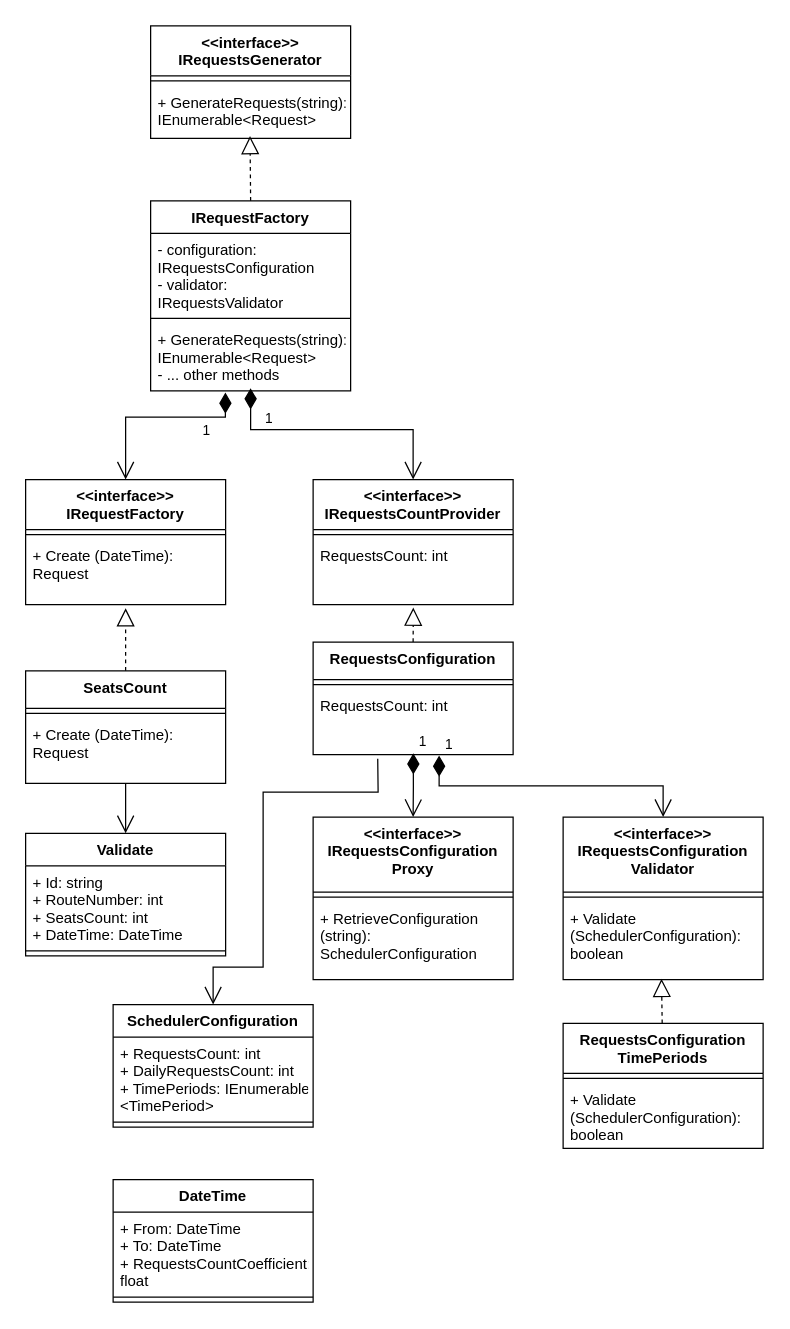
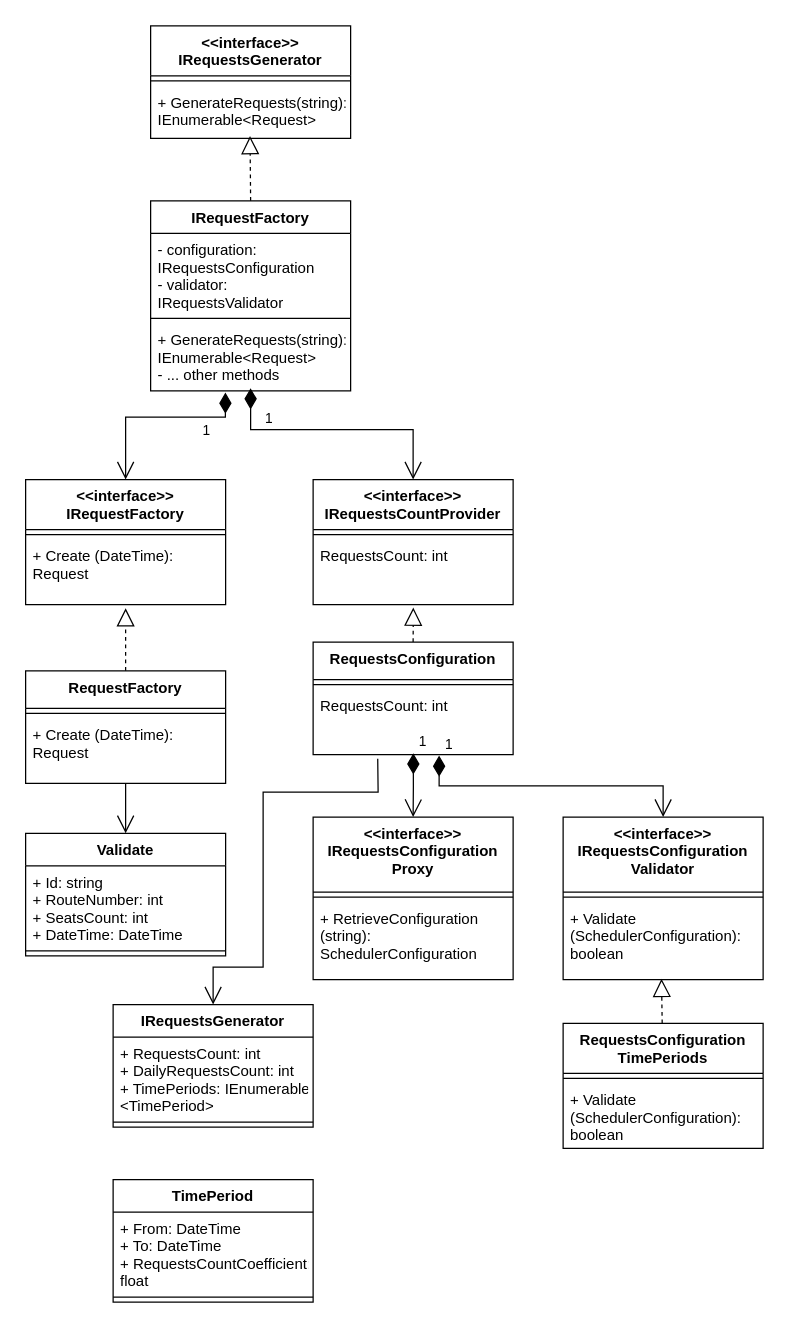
- <mxCell id="34" value="SeatsCount" style="swimlane;fontStyle=1;align=center;verticalAlign=top;childLayout=stackLayout;horizontal=1;startSize=30;horizontalStack=0;resizeParent=1;resizeParentMax=0;resizeLast=0;collapsible=1;marginBottom=0;" vertex="1" parent="1"><mxGeometry x="20" y="536" width="160" height="90" as="geometry" /></mxCell>
+ <mxCell id="34" value="RequestFactory" style="swimlane;fontStyle=1;align=center;verticalAlign=top;childLayout=stackLayout;horizontal=1;startSize=30;horizontalStack=0;resizeParent=1;resizeParentMax=0;resizeLast=0;collapsible=1;marginBottom=0;" vertex="1" parent="1"><mxGeometry x="20" y="536" width="160" height="90" as="geometry" /></mxCell>
- <mxCell id="17" value="SchedulerConfiguration" style="swimlane;fontStyle=1;align=center;verticalAlign=top;childLayout=stackLayout;horizontal=1;startSize=26;horizontalStack=0;resizeParent=1;resizeParentMax=0;resizeLast=0;collapsible=1;marginBottom=0;" parent="1" vertex="1"><mxGeometry x="90" y="803" width="160" height="98" as="geometry" /></mxCell>
+ <mxCell id="17" value="IRequestsGenerator" style="swimlane;fontStyle=1;align=center;verticalAlign=top;childLayout=stackLayout;horizontal=1;startSize=26;horizontalStack=0;resizeParent=1;resizeParentMax=0;resizeLast=0;collapsible=1;marginBottom=0;" parent="1" vertex="1"><mxGeometry x="90" y="803" width="160" height="98" as="geometry" /></mxCell>
- <mxCell id="20" value="DateTime" style="swimlane;fontStyle=1;align=center;verticalAlign=top;childLayout=stackLayout;horizontal=1;startSize=26;horizontalStack=0;resizeParent=1;resizeParentMax=0;resizeLast=0;collapsible=1;marginBottom=0;" parent="1" vertex="1"><mxGeometry x="90" y="943" width="160" height="98" as="geometry" /></mxCell>
+ <mxCell id="20" value="TimePeriod" style="swimlane;fontStyle=1;align=center;verticalAlign=top;childLayout=stackLayout;horizontal=1;startSize=26;horizontalStack=0;resizeParent=1;resizeParentMax=0;resizeLast=0;collapsible=1;marginBottom=0;" parent="1" vertex="1"><mxGeometry x="90" y="943" width="160" height="98" as="geometry" /></mxCell>
